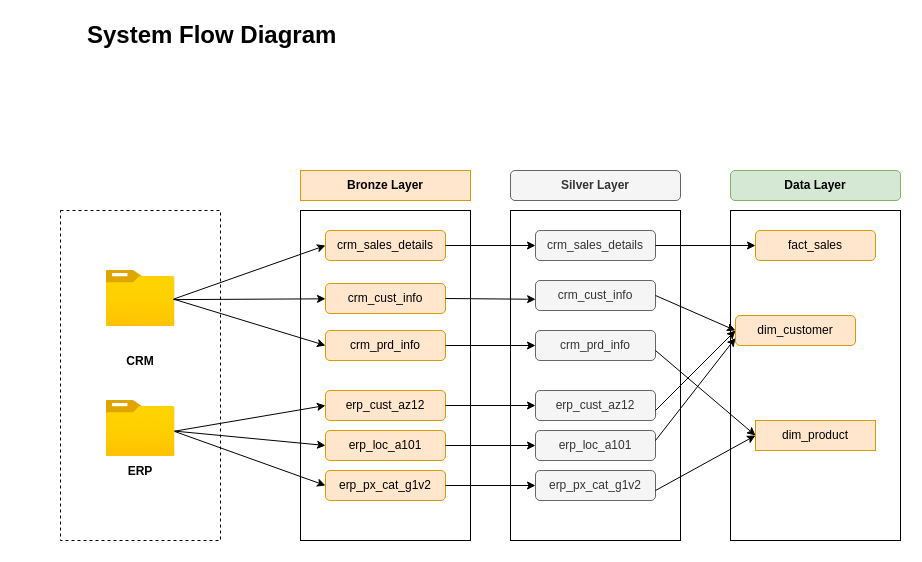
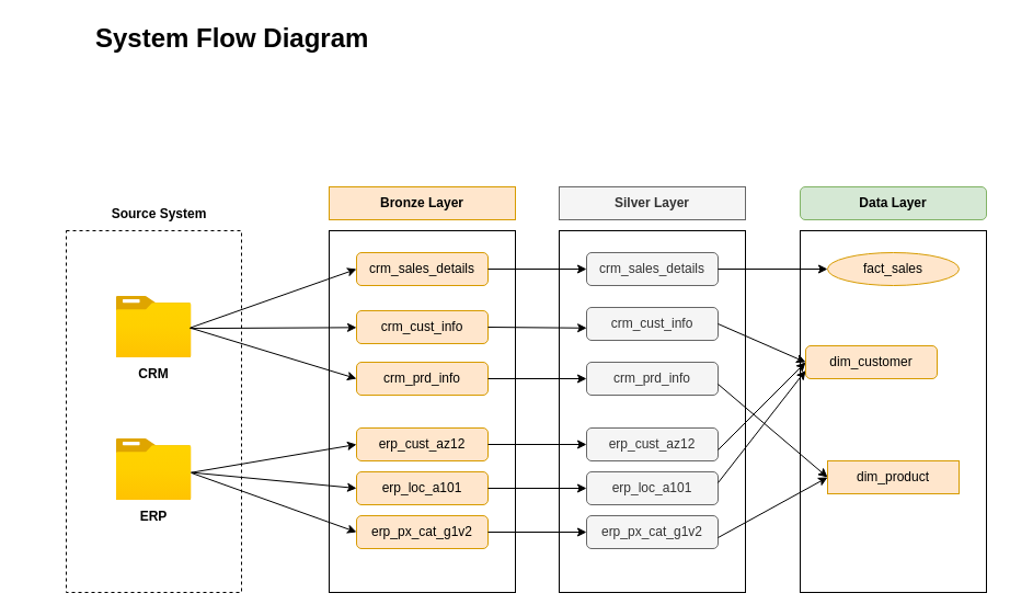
- <mxCell id="21" value="&lt;b&gt;Silver Layer&lt;/b&gt;" style="rounded=1;whiteSpace=wrap;html=1;fillColor=#f5f5f5;strokeColor=#666666;fontColor=#333333;" vertex="1" parent="19"><mxGeometry width="170" height="30" as="geometry" /></mxCell>
+ <mxCell id="21" value="&lt;b&gt;Silver Layer&lt;/b&gt;" style="whiteSpace=wrap;html=1;fillColor=#f5f5f5;strokeColor=#666666;fontColor=#333333;rounded=0;" vertex="1" parent="19"><mxGeometry width="170" height="30" as="geometry" /></mxCell>
+ <mxCell id="5" value="&lt;b&gt;Source System&lt;/b&gt;" style="text;html=1;align=center;verticalAlign=middle;whiteSpace=wrap;rounded=0;" vertex="1" parent="3"><mxGeometry x="30" y="10" width="110" height="30" as="geometry" /></mxCell>
- <mxCell id="35" value="fact_sales" style="rounded=1;whiteSpace=wrap;html=1;fillColor=#ffe6cc;strokeColor=#d79b00;" vertex="1" parent="32"><mxGeometry x="25" y="60" width="120" height="30" as="geometry" /></mxCell>
+ <mxCell id="35" value="fact_sales" style="ellipse;whiteSpace=wrap;html=1;fillColor=#ffe6cc;strokeColor=#d79b00;" vertex="1" parent="32"><mxGeometry x="25" y="60" width="120" height="30" as="geometry" /></mxCell>
- <mxCell id="9" value="&lt;b&gt;CRM&lt;/b&gt;" style="text;html=1;align=center;verticalAlign=middle;whiteSpace=wrap;rounded=0;" vertex="1" parent="3"><mxGeometry x="50" y="176" width="60" height="30" as="geometry" /></mxCell>
+ <mxCell id="9" value="&lt;b&gt;CRM&lt;/b&gt;" style="text;html=1;align=center;verticalAlign=middle;whiteSpace=wrap;rounded=0;" vertex="1" parent="3"><mxGeometry x="50" y="156" width="60" height="30" as="geometry" /></mxCell>
